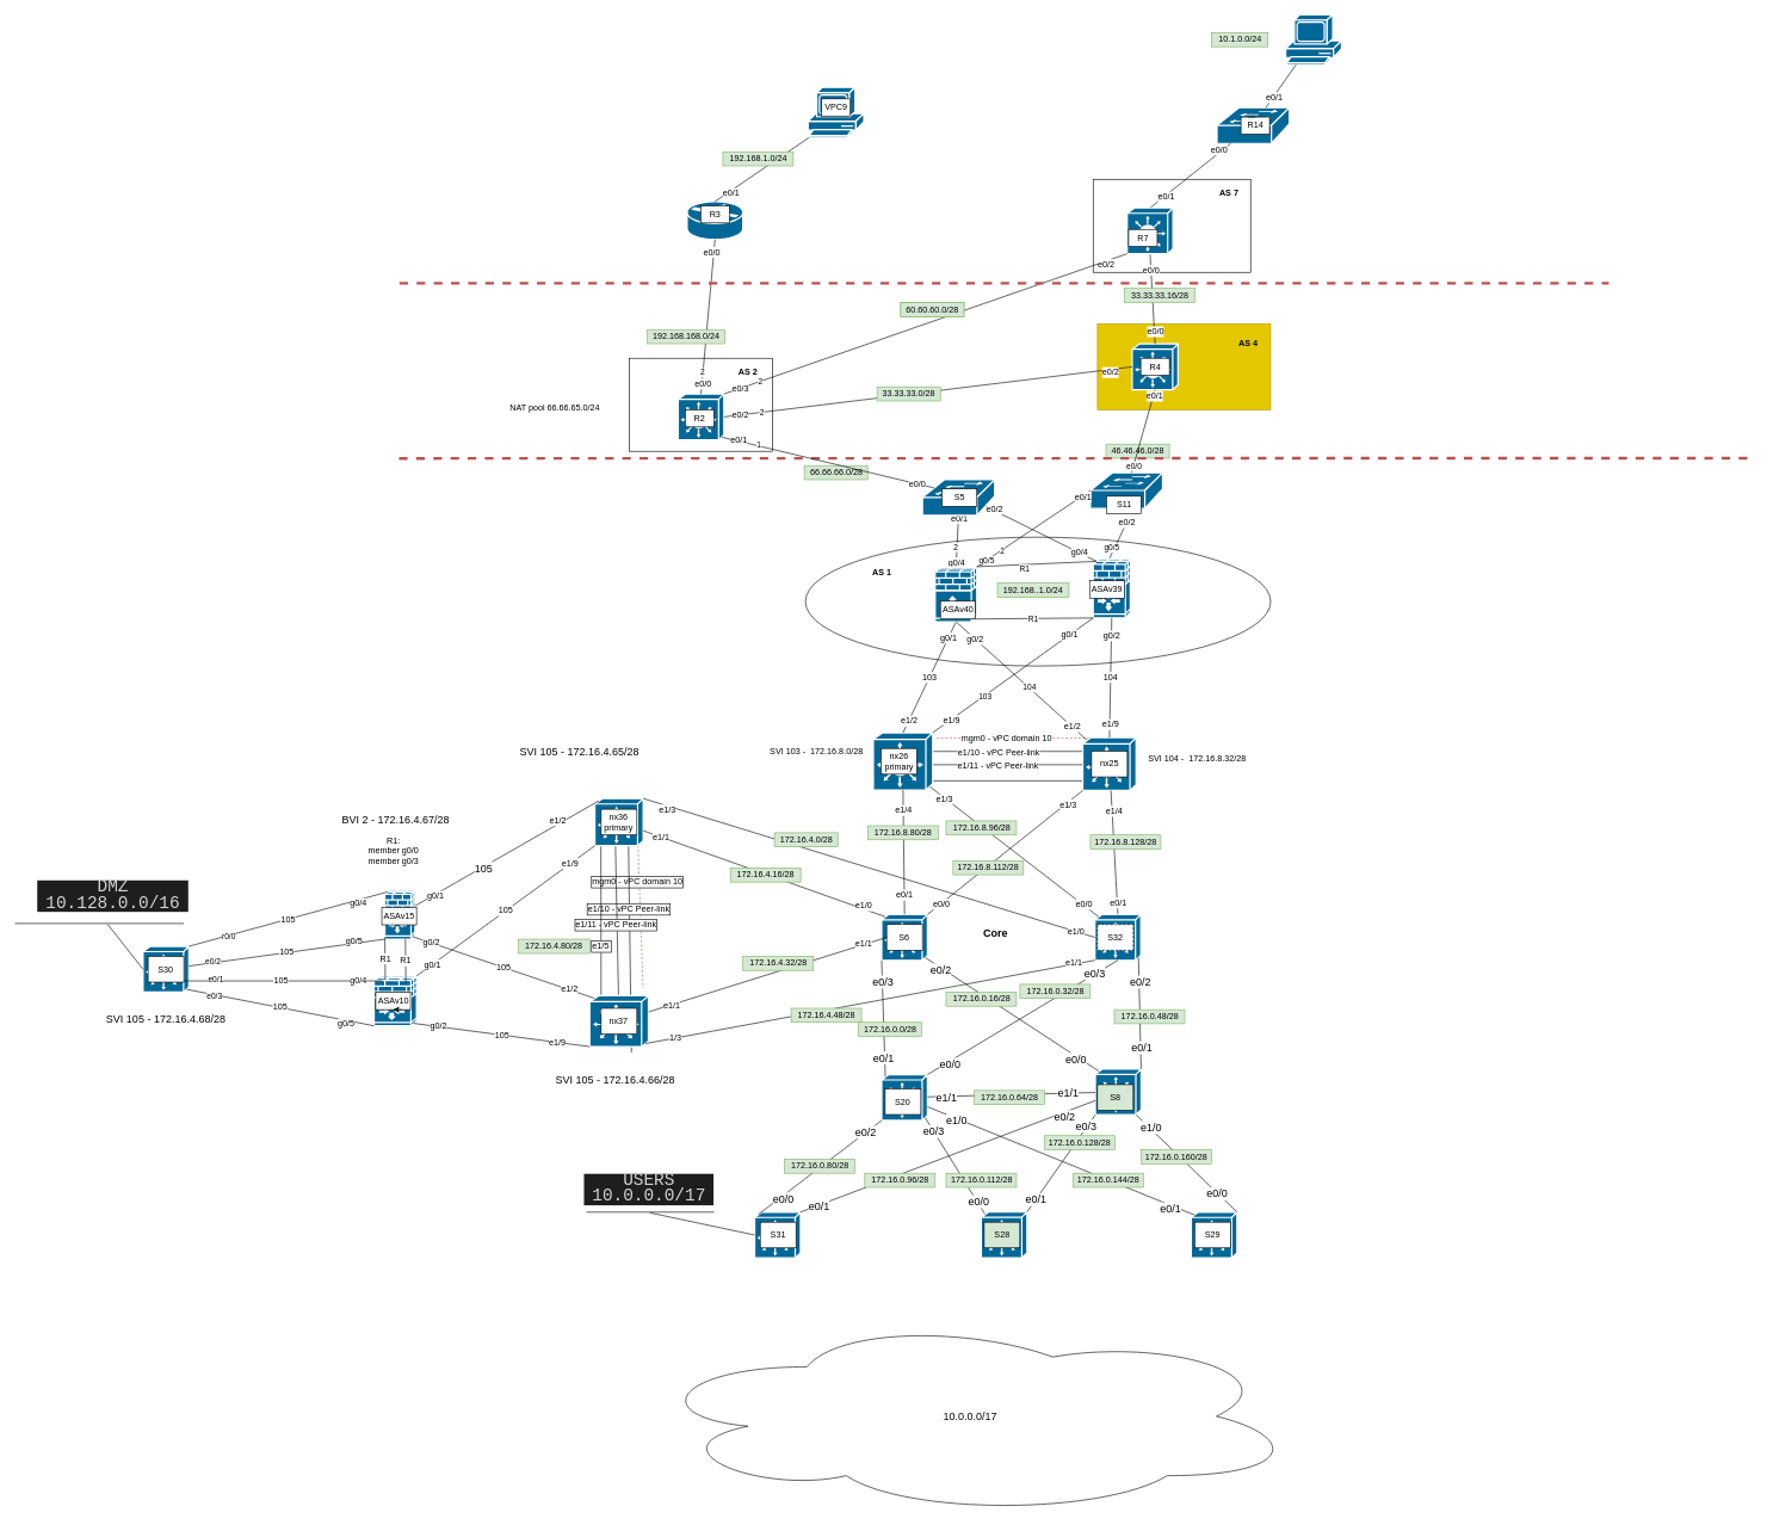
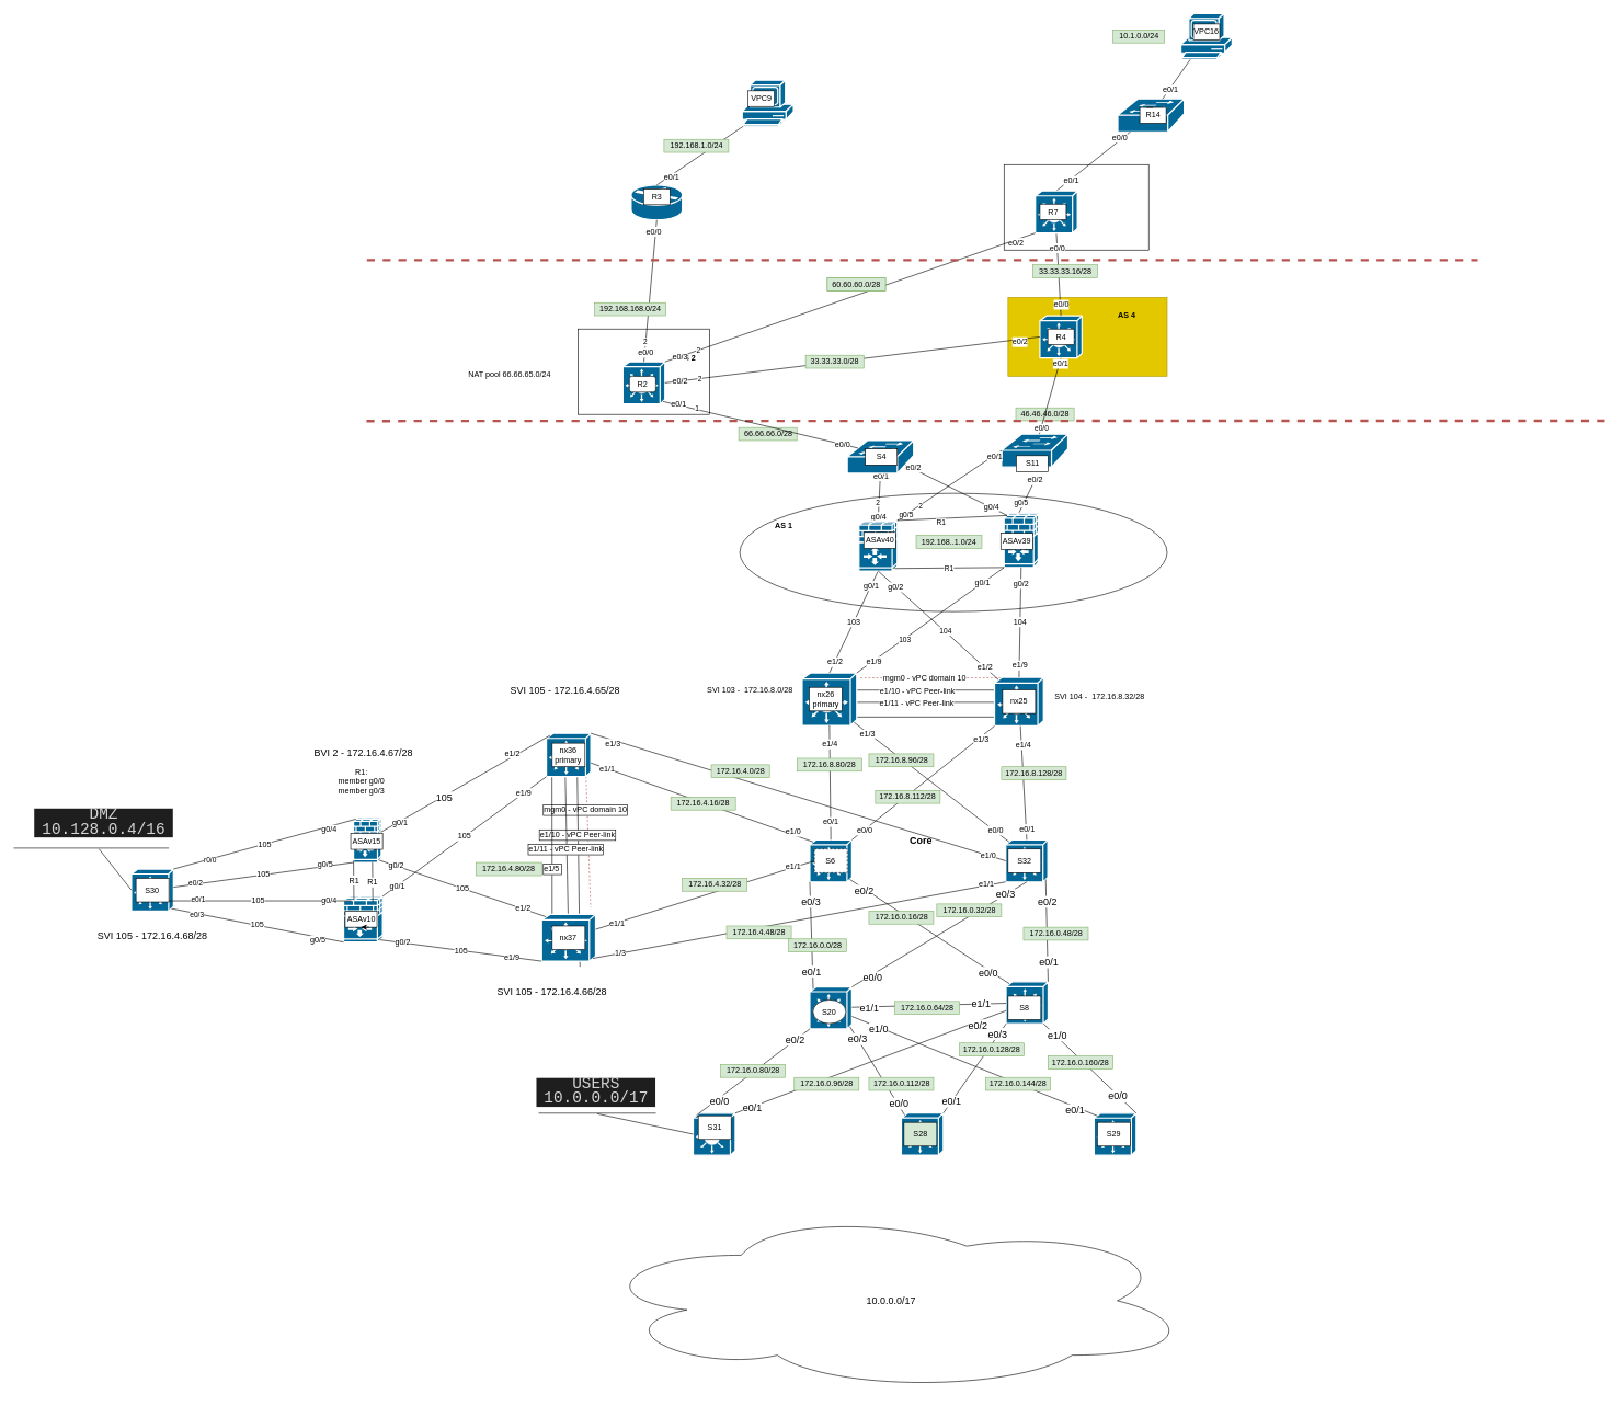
+ <mxCell id="73" value="VPC16" style="rounded=0;whiteSpace=wrap;html=1;labelBackgroundColor=none;fontSize=12;" parent="1" vertex="1"><mxGeometry x="1815" y="36" width="40" height="24" as="geometry" /></mxCell>
- <mxCell id="72" value="VPC9" style="rounded=0;whiteSpace=wrap;html=1;labelBackgroundColor=none;fontSize=12;" parent="1" vertex="1"><mxGeometry x="1147.58" y="137.6" width="40" height="24" as="geometry" /></mxCell>
+ <mxCell id="72" value="VPC9" style="rounded=0;whiteSpace=wrap;html=1;labelBackgroundColor=none;fontSize=12;" parent="1" vertex="1"><mxGeometry x="1137.58" y="137.6" width="40" height="24" as="geometry" /></mxCell>
- <mxCell id="61" value="&lt;b style=&quot;font-size: 12px;&quot;&gt;AS 7&lt;/b&gt;" style="text;html=1;strokeColor=none;fillColor=none;align=center;verticalAlign=middle;whiteSpace=wrap;rounded=0;labelBackgroundColor=none;fontSize=12;" parent="1" vertex="1"><mxGeometry x="1697" y="260" width="40" height="20" as="geometry" /></mxCell>
- <mxCell id="68" value="R7" style="rounded=0;whiteSpace=wrap;html=1;labelBackgroundColor=none;fontSize=12;" parent="1" vertex="1"><mxGeometry x="1576.5" y="320" width="40" height="24" as="geometry" /></mxCell>
+ <mxCell id="68" value="R7" style="rounded=0;whiteSpace=wrap;html=1;labelBackgroundColor=none;fontSize=12;" parent="1" vertex="1"><mxGeometry x="1581.5" y="310" width="40" height="24" as="geometry" /></mxCell>
- <mxCell id="48" value="&lt;b style=&quot;font-size: 12px;&quot;&gt;AS 4&lt;/b&gt;" style="text;html=1;strokeColor=none;fillColor=none;align=center;verticalAlign=middle;whiteSpace=wrap;rounded=0;labelBackgroundColor=none;fontSize=12;" parent="1" vertex="1"><mxGeometry x="1723.5" y="470" width="40" height="20" as="geometry" /></mxCell>
+ <mxCell id="48" value="&lt;b style=&quot;font-size: 12px;&quot;&gt;AS 4&lt;/b&gt;" style="text;html=1;strokeColor=none;fillColor=none;align=center;verticalAlign=middle;whiteSpace=wrap;rounded=0;labelBackgroundColor=none;fontSize=12;" parent="1" vertex="1"><mxGeometry x="1693.5" y="470" width="40" height="20" as="geometry" /></mxCell>
- <mxCell id="47" value="&lt;b style=&quot;font-size: 12px;&quot;&gt;AS 2&lt;/b&gt;" style="text;html=1;strokeColor=none;fillColor=none;align=center;verticalAlign=middle;whiteSpace=wrap;rounded=0;labelBackgroundColor=none;fontSize=12;" parent="1" vertex="1"><mxGeometry x="1025" y="510" width="40" height="20" as="geometry" /></mxCell>
+ <mxCell id="47" value="&lt;b style=&quot;font-size: 12px;&quot;&gt;AS 2&lt;/b&gt;" style="text;html=1;strokeColor=none;fillColor=none;align=center;verticalAlign=middle;whiteSpace=wrap;rounded=0;labelBackgroundColor=none;fontSize=12;" parent="1" vertex="1"><mxGeometry x="1025" y="535" width="40" height="20" as="geometry" /></mxCell>
- <mxCell id="66" value="R2" style="rounded=0;whiteSpace=wrap;html=1;labelBackgroundColor=none;fontSize=12;" parent="1" vertex="1"><mxGeometry x="957" y="572" width="40" height="24" as="geometry" /></mxCell>
+ <mxCell id="66" value="R2" style="whiteSpace=wrap;html=1;labelBackgroundColor=none;fontSize=12;rounded=1;" parent="1" vertex="1"><mxGeometry x="957" y="572" width="40" height="24" as="geometry" /></mxCell>
- <mxCell id="265" value="S5" style="rounded=0;whiteSpace=wrap;html=1;labelBackgroundColor=none;fontSize=12;" parent="1" vertex="1"><mxGeometry x="1315.96" y="682.43" width="48.5" height="24.5" as="geometry" /></mxCell>
+ <mxCell id="265" value="S4" style="rounded=0;whiteSpace=wrap;html=1;labelBackgroundColor=none;fontSize=12;" parent="1" vertex="1"><mxGeometry x="1315.96" y="682.43" width="48.5" height="24.5" as="geometry" /></mxCell>
- <mxCell id="56" value="&lt;b style=&quot;font-size: 12px;&quot;&gt;AS 1&lt;/b&gt;" style="text;html=1;strokeColor=none;fillColor=none;align=center;verticalAlign=middle;whiteSpace=wrap;rounded=0;labelBackgroundColor=none;fontSize=12;" parent="1" vertex="1"><mxGeometry x="1212.07" y="789.41" width="40" height="20" as="geometry" /></mxCell>
+ <mxCell id="56" value="&lt;b style=&quot;font-size: 12px;&quot;&gt;AS 1&lt;/b&gt;" style="text;html=1;strokeColor=none;fillColor=none;align=center;verticalAlign=middle;whiteSpace=wrap;rounded=0;labelBackgroundColor=none;fontSize=12;" parent="1" vertex="1"><mxGeometry x="1172.07" y="789.41" width="40" height="20" as="geometry" /></mxCell>
- <mxCell id="88" value="ASAv40" style="rounded=0;whiteSpace=wrap;html=1;labelBackgroundColor=none;fontSize=12;" parent="1" vertex="1"><mxGeometry x="1313.58" y="839.41" width="48.5" height="24.5" as="geometry" /></mxCell>
+ <mxCell id="88" value="ASAv40" style="rounded=0;whiteSpace=wrap;html=1;labelBackgroundColor=none;fontSize=12;" parent="1" vertex="1"><mxGeometry x="1313.58" y="809.41" width="48.5" height="24.5" as="geometry" /></mxCell>
- <mxCell id="166" value="SVI 105 - 172.16.4.65/28" style="text;html=1;align=center;verticalAlign=middle;resizable=0;points=[];autosize=1;fontSize=15;fontColor=#000000;" parent="1" vertex="1"><mxGeometry x="718.832" y="1040.115" width="180" height="20" as="geometry" /></mxCell>
+ <mxCell id="166" value="SVI 105 - 172.16.4.65/28" style="text;html=1;align=center;verticalAlign=middle;resizable=0;points=[];autosize=1;fontSize=15;fontColor=#000000;" parent="1" vertex="1"><mxGeometry x="768.832" y="1040.115" width="180" height="20" as="geometry" /></mxCell>
- <mxCell id="170" value="&lt;div style=&quot;color: rgb(212 , 212 , 212) ; background-color: rgb(30 , 30 , 30) ; font-family: &amp;#34;consolas&amp;#34; , &amp;#34;courier new&amp;#34; , monospace ; line-height: 19px&quot;&gt;&lt;font style=&quot;font-size: 24px&quot;&gt;DMZ 10.128.0.0/16&lt;/font&gt;&lt;/div&gt;" style="text;html=1;strokeColor=none;fillColor=none;align=center;verticalAlign=middle;whiteSpace=wrap;rounded=0;fontSize=15;fontColor=#000000;" parent="1" vertex="1"><mxGeometry x="50.87" y="1221.7" width="212.5" height="58.11" as="geometry" /></mxCell>
+ <mxCell id="170" value="&lt;div style=&quot;color: rgb(212 , 212 , 212) ; background-color: rgb(30 , 30 , 30) ; font-family: &amp;#34;consolas&amp;#34; , &amp;#34;courier new&amp;#34; , monospace ; line-height: 19px&quot;&gt;&lt;font style=&quot;font-size: 24px&quot;&gt;DMZ 10.128.0.4/16&lt;/font&gt;&lt;/div&gt;" style="text;html=1;strokeColor=none;fillColor=none;align=center;verticalAlign=middle;whiteSpace=wrap;rounded=0;fontSize=15;fontColor=#000000;" parent="1" vertex="1"><mxGeometry x="50.87" y="1221.7" width="212.5" height="58.11" as="geometry" /></mxCell>
- <mxCell id="161" value="Core" style="text;html=1;strokeColor=none;fillColor=none;align=center;verticalAlign=middle;whiteSpace=wrap;rounded=0;fontSize=15;fontColor=#000000;fontStyle=1" parent="1" vertex="1"><mxGeometry x="1370.62" y="1291.64" width="40" height="20" as="geometry" /></mxCell>
+ <mxCell id="161" value="Core" style="text;html=1;strokeColor=none;fillColor=none;align=center;verticalAlign=middle;whiteSpace=wrap;rounded=0;fontSize=15;fontColor=#000000;fontStyle=1" parent="1" vertex="1"><mxGeometry x="1380.62" y="1266.64" width="40" height="20" as="geometry" /></mxCell>
- <mxCell id="92" value="S6" style="rounded=0;whiteSpace=wrap;html=1;labelBackgroundColor=none;fontSize=12;" parent="1" vertex="1"><mxGeometry x="1238.442" y="1291.163" width="50" height="36" as="geometry" /></mxCell>
+ <mxCell id="92" value="S6" style="rounded=0;whiteSpace=wrap;html=1;labelBackgroundColor=none;fontSize=12;dashed=1;" parent="1" vertex="1"><mxGeometry x="1238.442" y="1291.163" width="50" height="36" as="geometry" /></mxCell>
- <mxCell id="94" value="S32&lt;br&gt;" style="rounded=0;whiteSpace=wrap;html=1;labelBackgroundColor=none;fontSize=12;dashed=1;" parent="1" vertex="1"><mxGeometry x="1532.995" y="1291.165" width="50" height="36" as="geometry" /></mxCell>
+ <mxCell id="94" value="S32&lt;br&gt;" style="rounded=0;whiteSpace=wrap;html=1;labelBackgroundColor=none;fontSize=12;" parent="1" vertex="1"><mxGeometry x="1532.995" y="1291.165" width="50" height="36" as="geometry" /></mxCell>
- <mxCell id="167" value="SVI 105 - 172.16.4.66/28" style="text;html=1;align=center;verticalAlign=middle;resizable=0;points=[];autosize=1;fontSize=15;fontColor=#000000;" parent="1" vertex="1"><mxGeometry x="768.835" y="1497.637" width="180" height="20" as="geometry" /></mxCell>
+ <mxCell id="167" value="SVI 105 - 172.16.4.66/28" style="text;html=1;align=center;verticalAlign=middle;resizable=0;points=[];autosize=1;fontSize=15;fontColor=#000000;" parent="1" vertex="1"><mxGeometry x="748.835" y="1497.637" width="180" height="20" as="geometry" /></mxCell>
- <mxCell id="225" value="S8" style="rounded=0;whiteSpace=wrap;html=1;labelBackgroundColor=none;fontSize=12;fillColor=#d5e8d4;" parent="1" vertex="1"><mxGeometry x="1532.997" y="1514.858" width="50" height="36" as="geometry" /></mxCell>
+ <mxCell id="225" value="S8" style="rounded=0;whiteSpace=wrap;html=1;labelBackgroundColor=none;fontSize=12;" parent="1" vertex="1"><mxGeometry x="1532.997" y="1514.858" width="50" height="36" as="geometry" /></mxCell>
- <mxCell id="224" value="S20" style="rounded=0;whiteSpace=wrap;html=1;labelBackgroundColor=none;fontSize=12;" parent="1" vertex="1"><mxGeometry x="1236.285" y="1520.695" width="50" height="36" as="geometry" /></mxCell>
+ <mxCell id="224" value="S20" style="ellipse;whiteSpace=wrap;html=1;labelBackgroundColor=none;fontSize=12;" parent="1" vertex="1"><mxGeometry x="1236.285" y="1520.695" width="50" height="36" as="geometry" /></mxCell>
- <mxCell id="226" value="S31" style="rounded=0;whiteSpace=wrap;html=1;labelBackgroundColor=none;fontSize=12;" parent="1" vertex="1"><mxGeometry x="1061.787" y="1706.998" width="50" height="36" as="geometry" /></mxCell>
+ <mxCell id="226" value="S31" style="rounded=0;whiteSpace=wrap;html=1;labelBackgroundColor=none;fontSize=12;" parent="1" vertex="1"><mxGeometry x="1061.787" y="1696.998" width="50" height="36" as="geometry" /></mxCell>
